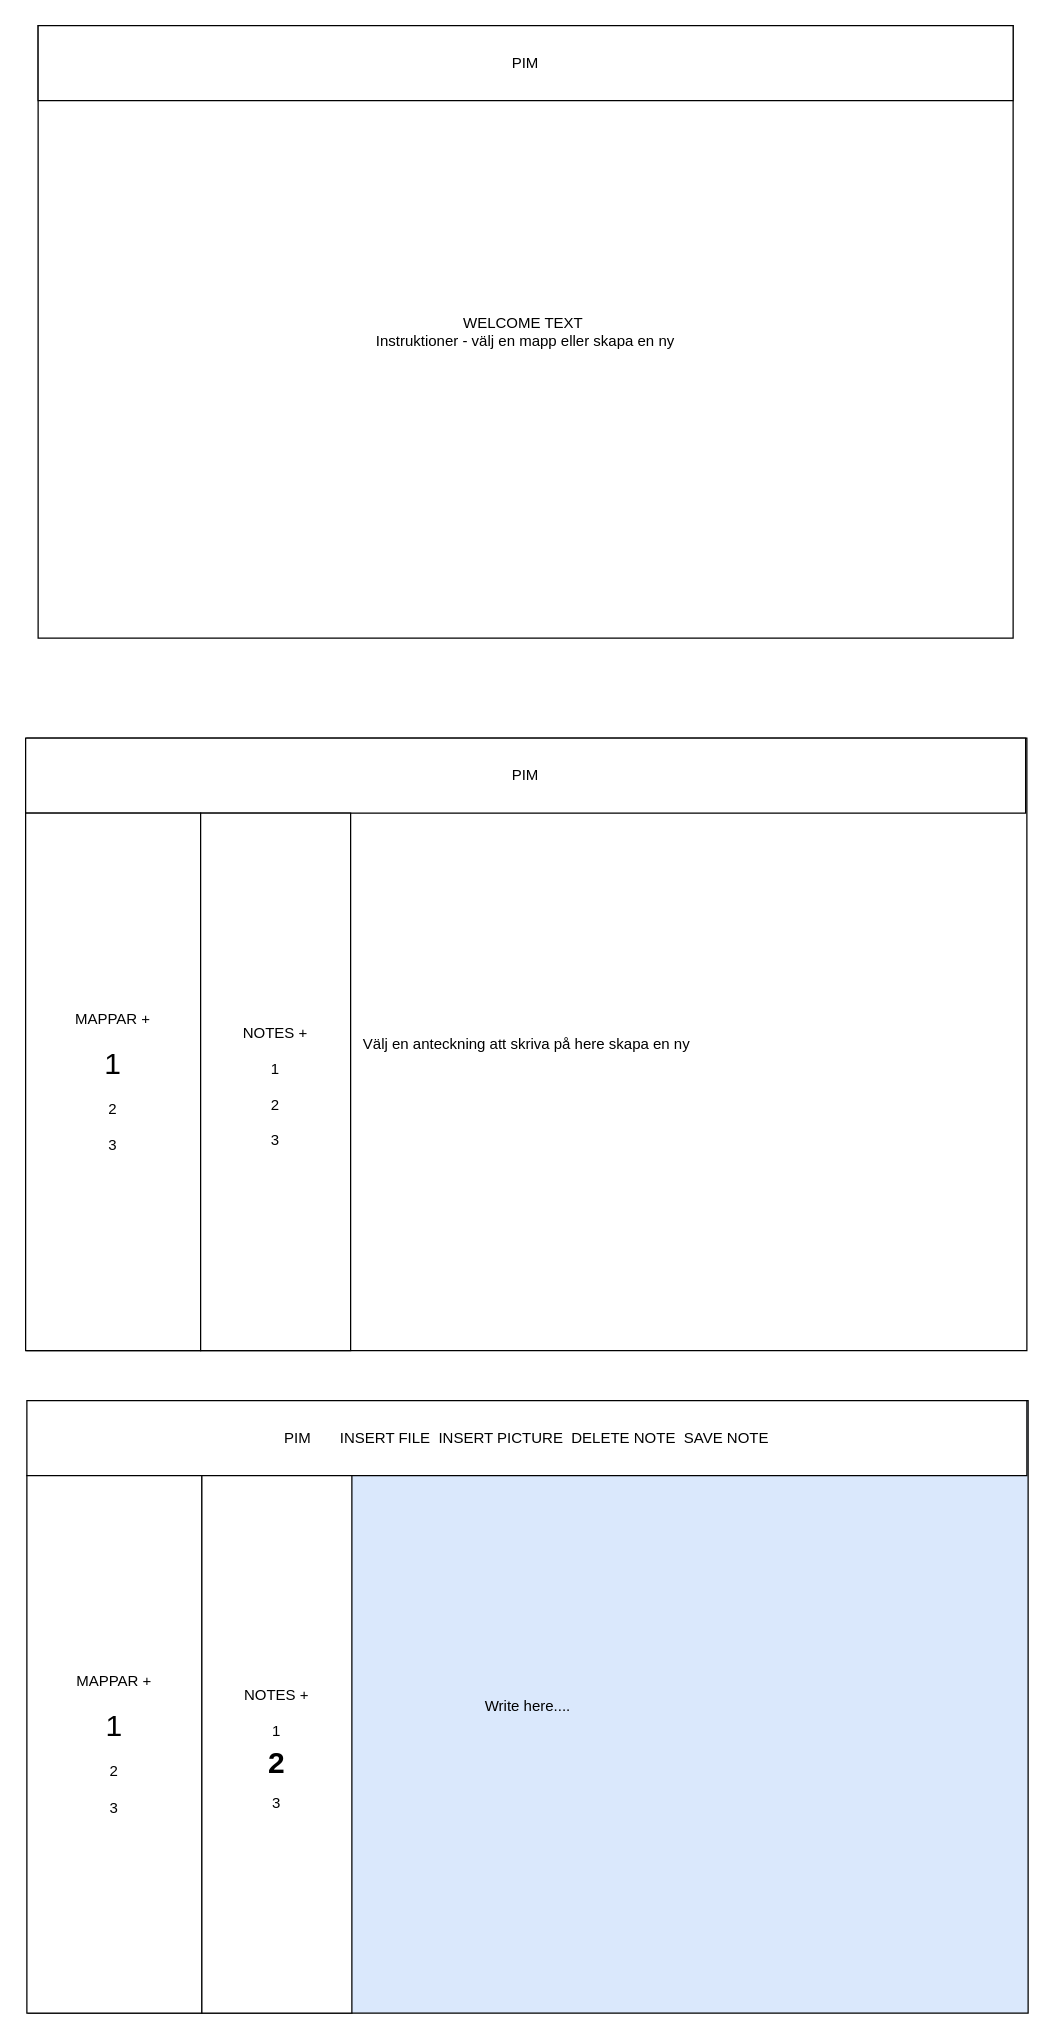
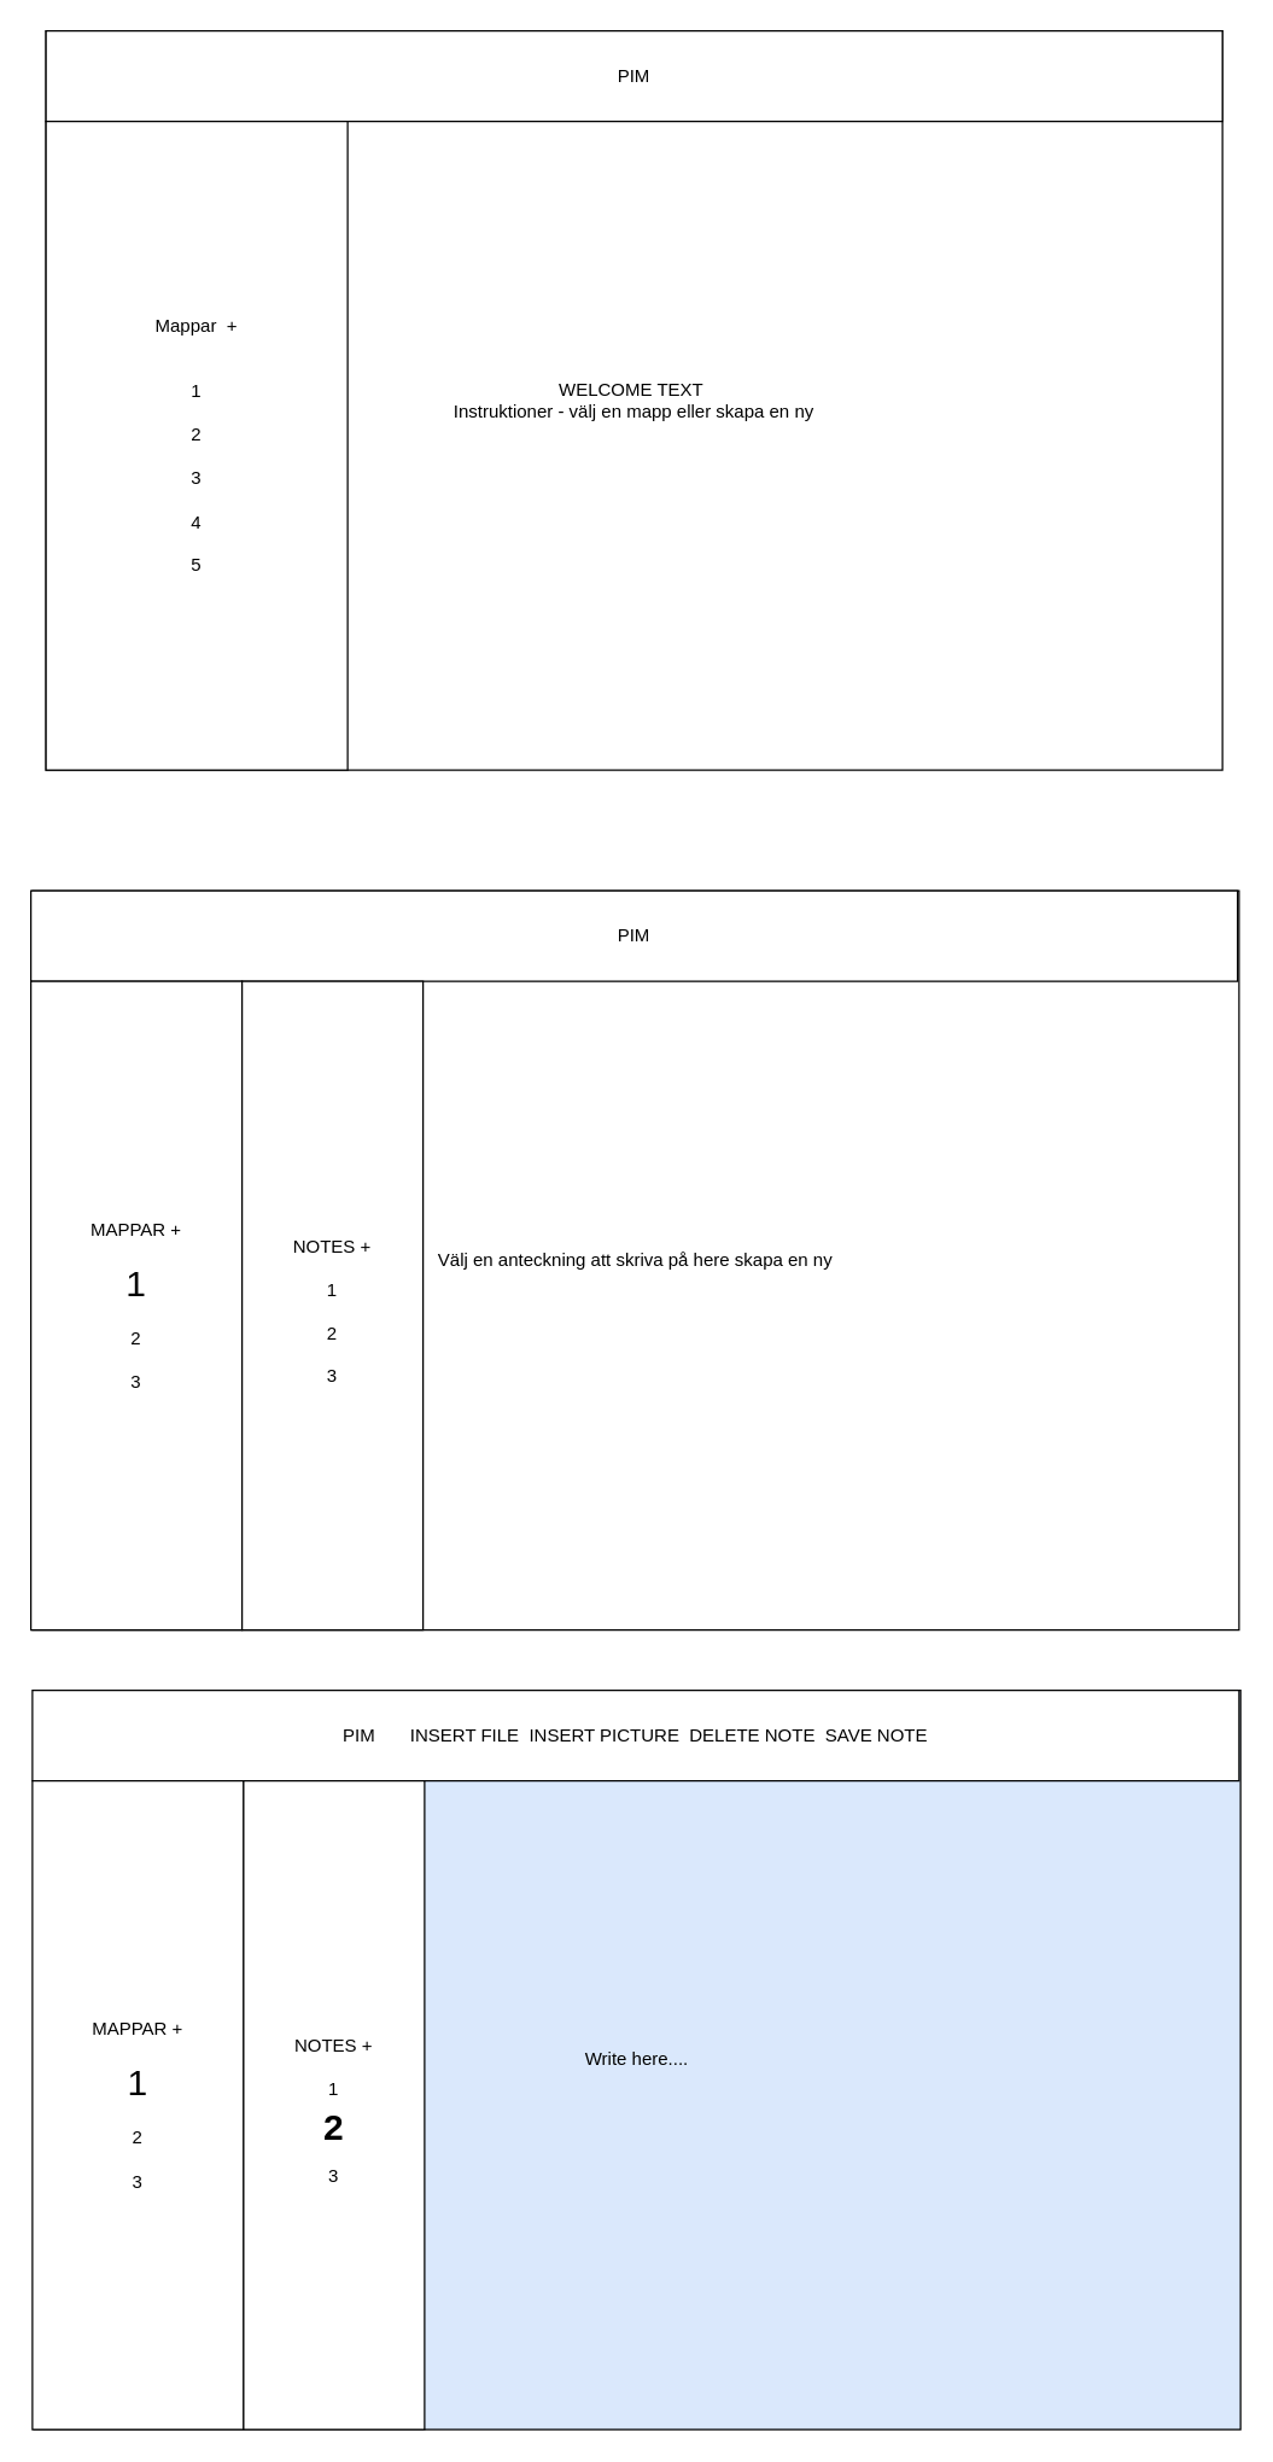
+ <mxCell id="4" value="Mappar&amp;nbsp; +&lt;br&gt;&lt;br&gt;&lt;br&gt;1&lt;br&gt;&lt;br&gt;2&lt;br&gt;&lt;br&gt;3&lt;br&gt;&lt;br&gt;4&lt;br&gt;&lt;br&gt;5" style="rounded=0;whiteSpace=wrap;html=1;" vertex="1" parent="1"><mxGeometry x="30" y="80" width="200" height="430" as="geometry" /></mxCell>
